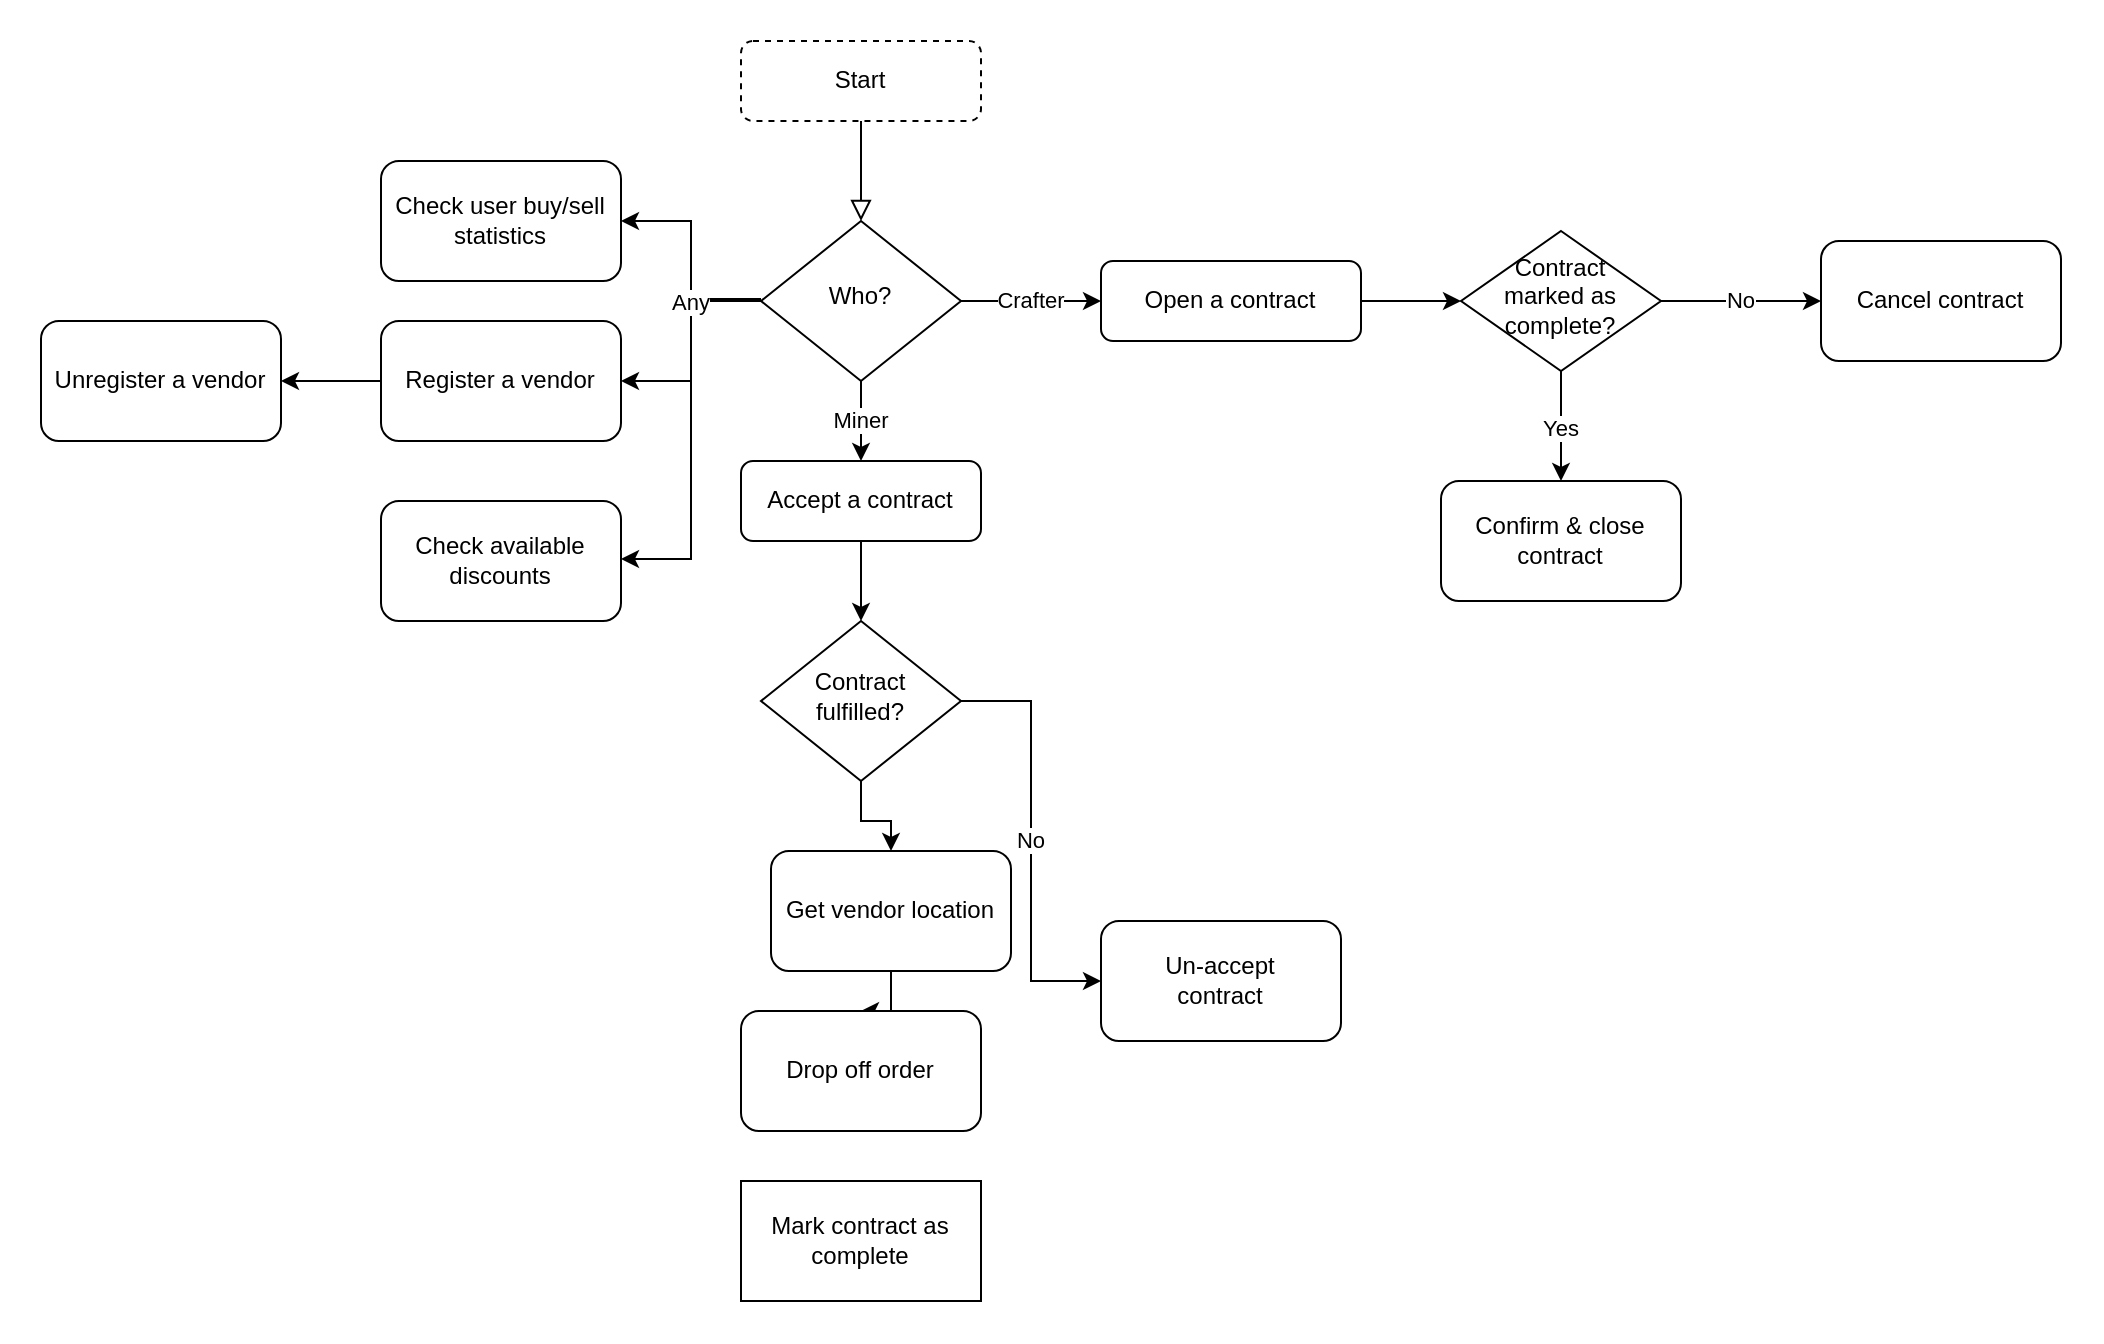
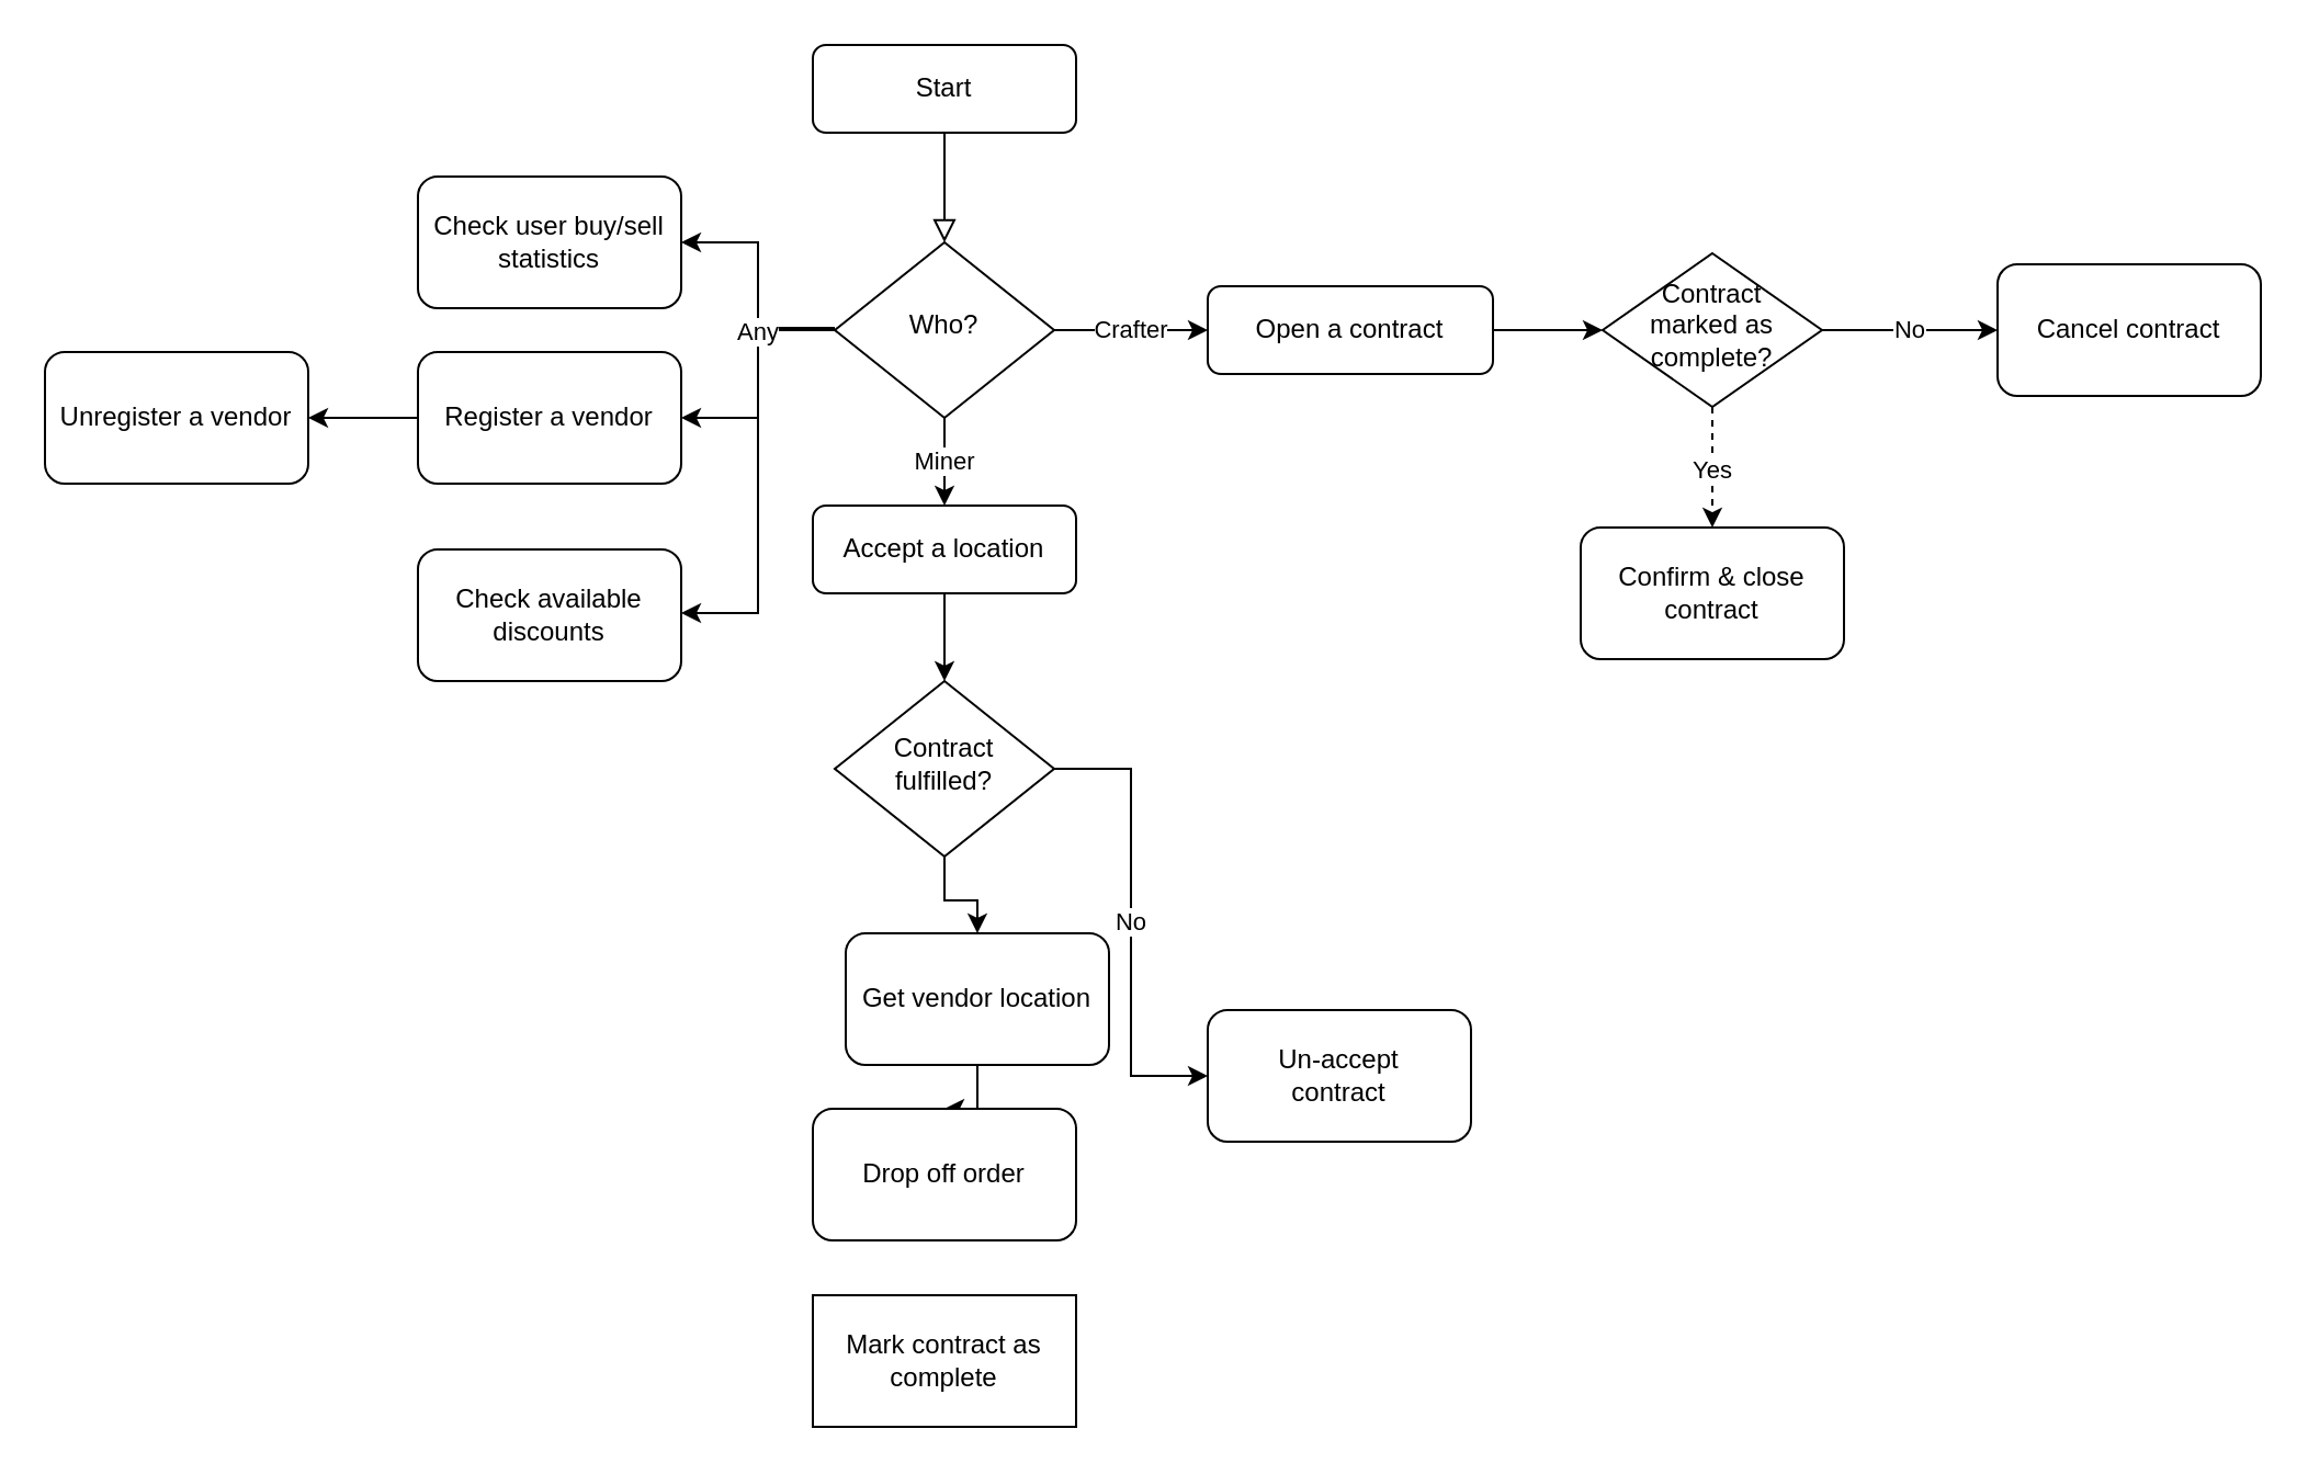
- <mxCell id="3" value="Start" style="rounded=1;whiteSpace=wrap;html=1;fontSize=12;glass=0;strokeWidth=1;shadow=0;dashed=1;" parent="1" vertex="1"><mxGeometry x="370" y="20" width="120" height="40" as="geometry" /></mxCell>
+ <mxCell id="3" value="Start" style="rounded=1;whiteSpace=wrap;html=1;fontSize=12;glass=0;strokeWidth=1;shadow=0;" parent="1" vertex="1"><mxGeometry x="370" y="20" width="120" height="40" as="geometry" /></mxCell>
- <mxCell id="19" value="Yes" style="edgeStyle=orthogonalEdgeStyle;rounded=0;orthogonalLoop=1;jettySize=auto;html=1;entryX=0.5;entryY=0;entryDx=0;entryDy=0;" parent="1" source="20" target="22" edge="1"><mxGeometry x="0.059" relative="1" as="geometry"><mxPoint as="offset" /></mxGeometry></mxCell>
+ <mxCell id="19" value="Yes" style="edgeStyle=orthogonalEdgeStyle;rounded=0;orthogonalLoop=1;jettySize=auto;html=1;entryX=0.5;entryY=0;entryDx=0;entryDy=0;dashed=1;" parent="1" source="20" target="22" edge="1"><mxGeometry x="0.059" relative="1" as="geometry"><mxPoint as="offset" /></mxGeometry></mxCell>
- <mxCell id="12" value="Accept a contract" style="rounded=1;whiteSpace=wrap;html=1;fontSize=12;glass=0;strokeWidth=1;shadow=0;" parent="1" vertex="1"><mxGeometry x="370" y="230" width="120" height="40" as="geometry" /></mxCell>
+ <mxCell id="12" value="Accept a location" style="rounded=1;whiteSpace=wrap;html=1;fontSize=12;glass=0;strokeWidth=1;shadow=0;" parent="1" vertex="1"><mxGeometry x="370" y="230" width="120" height="40" as="geometry" /></mxCell>
